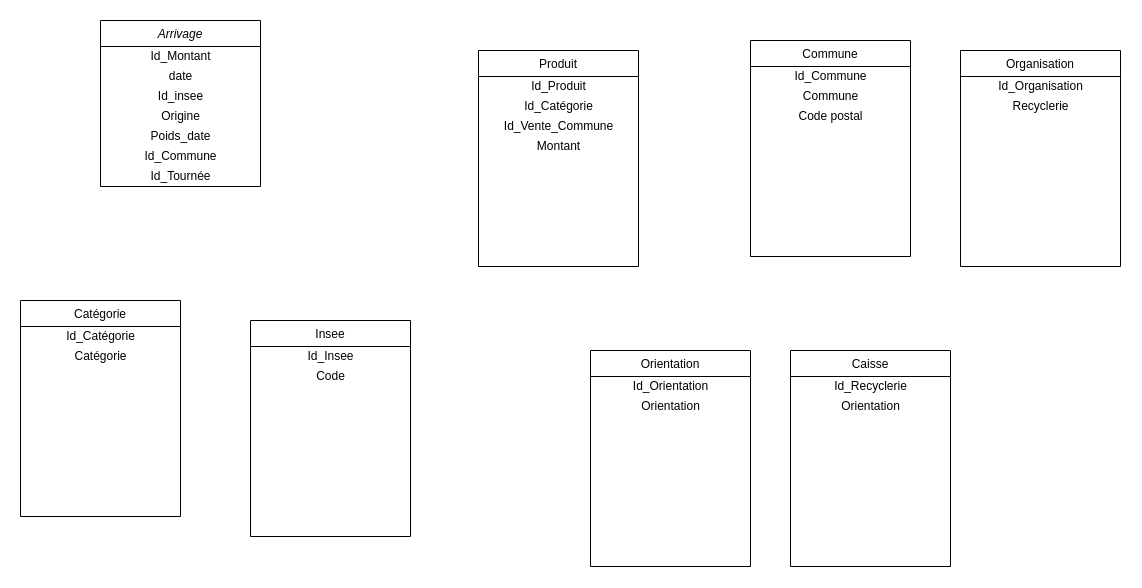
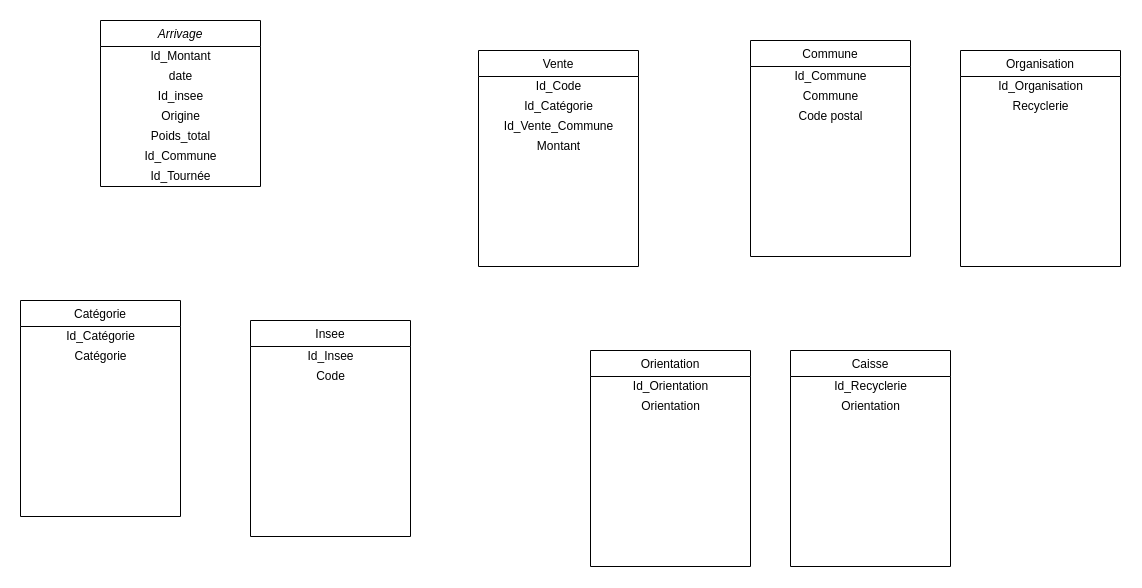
- <mxCell id="13" value="Produit" style="swimlane;fontStyle=0;align=center;verticalAlign=top;childLayout=stackLayout;horizontal=1;startSize=26;horizontalStack=0;resizeParent=1;resizeLast=0;collapsible=1;marginBottom=0;rounded=0;shadow=0;strokeWidth=1;" vertex="1" parent="1"><mxGeometry x="478" y="50" width="160" height="216" as="geometry"><mxRectangle x="508" y="120" width="160" height="26" as="alternateBounds" /></mxGeometry></mxCell>
+ <mxCell id="13" value="Vente" style="swimlane;fontStyle=0;align=center;verticalAlign=top;childLayout=stackLayout;horizontal=1;startSize=26;horizontalStack=0;resizeParent=1;resizeLast=0;collapsible=1;marginBottom=0;rounded=0;shadow=0;strokeWidth=1;" vertex="1" parent="1"><mxGeometry x="478" y="50" width="160" height="216" as="geometry"><mxRectangle x="508" y="120" width="160" height="26" as="alternateBounds" /></mxGeometry></mxCell>
- <mxCell id="14" value="Id_Produit" style="text;html=1;align=center;verticalAlign=middle;resizable=0;points=[];autosize=1;strokeColor=none;" vertex="1" parent="13"><mxGeometry y="26" width="160" height="20" as="geometry" /></mxCell>
+ <mxCell id="14" value="Id_Code" style="text;html=1;align=center;verticalAlign=middle;resizable=0;points=[];autosize=1;strokeColor=none;" vertex="1" parent="13"><mxGeometry y="26" width="160" height="20" as="geometry" /></mxCell>
- <mxCell id="7" value="Poids_date" style="text;html=1;align=center;verticalAlign=middle;resizable=0;points=[];autosize=1;strokeColor=none;" vertex="1" parent="2"><mxGeometry y="106" width="160" height="20" as="geometry" /></mxCell>
+ <mxCell id="7" value="Poids_total" style="text;html=1;align=center;verticalAlign=middle;resizable=0;points=[];autosize=1;strokeColor=none;" vertex="1" parent="2"><mxGeometry y="106" width="160" height="20" as="geometry" /></mxCell>
